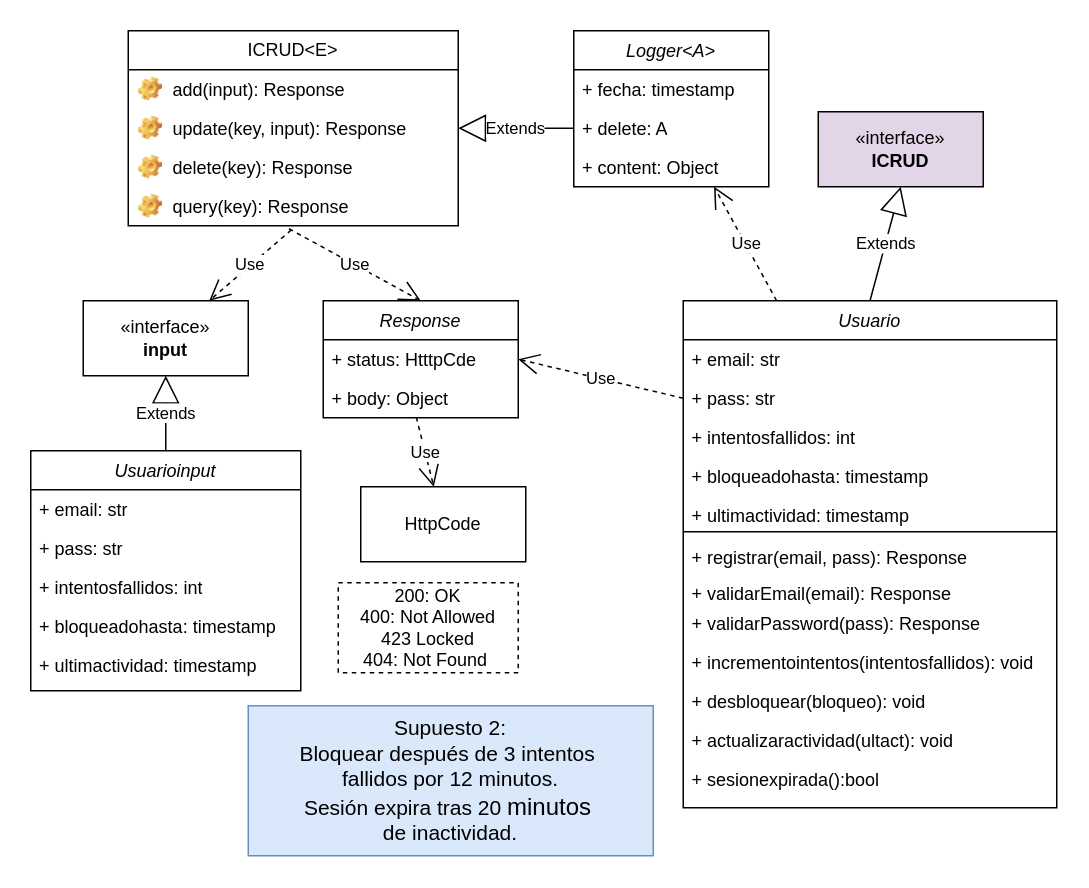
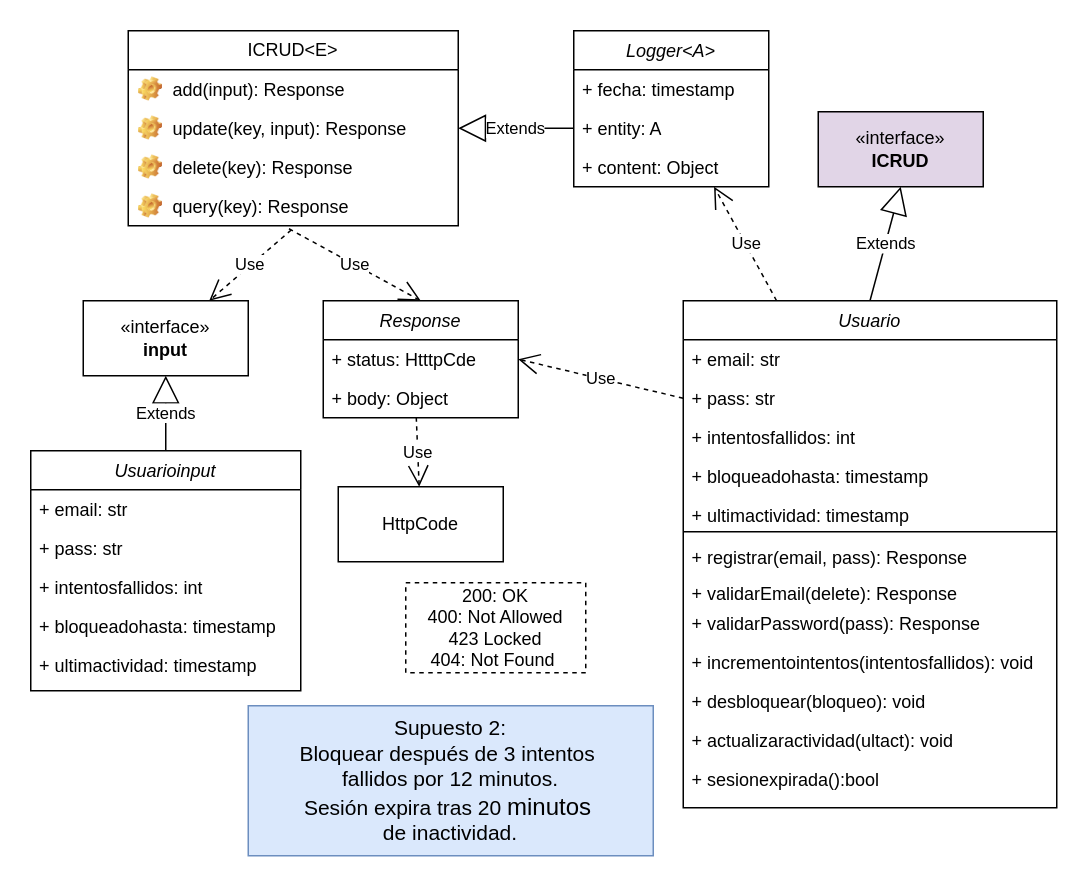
- <mxCell id="43" value="+ delete: A" style="text;strokeColor=none;fillColor=none;align=left;verticalAlign=top;spacingLeft=4;spacingRight=4;overflow=hidden;rotatable=0;points=[[0,0.5],[1,0.5]];portConstraint=eastwest;whiteSpace=wrap;html=1;" vertex="1" parent="41"><mxGeometry y="52" width="130" height="26" as="geometry" /></mxCell>
+ <mxCell id="43" value="+ entity: A" style="text;strokeColor=none;fillColor=none;align=left;verticalAlign=top;spacingLeft=4;spacingRight=4;overflow=hidden;rotatable=0;points=[[0,0.5],[1,0.5]];portConstraint=eastwest;whiteSpace=wrap;html=1;" vertex="1" parent="41"><mxGeometry y="52" width="130" height="26" as="geometry" /></mxCell>
- <mxCell id="34" value="HttpCode" style="html=1;whiteSpace=wrap;" vertex="1" parent="1"><mxGeometry x="240" y="324" width="110" height="50" as="geometry" /></mxCell>
+ <mxCell id="34" value="HttpCode" style="html=1;whiteSpace=wrap;" vertex="1" parent="1"><mxGeometry x="225" y="324" width="110" height="50" as="geometry" /></mxCell>
- <mxCell id="10" value="&lt;div&gt;+ validarEmail(email): Response&lt;/div&gt;&lt;div&gt;&lt;br&gt;&lt;/div&gt;" style="text;strokeColor=none;fillColor=none;align=left;verticalAlign=top;spacingLeft=4;spacingRight=4;overflow=hidden;rotatable=0;points=[[0,0.5],[1,0.5]];portConstraint=eastwest;whiteSpace=wrap;html=1;" vertex="1" parent="2"><mxGeometry y="182" width="249" height="20" as="geometry" /></mxCell>
+ <mxCell id="10" value="&lt;div&gt;+ validarEmail(delete): Response&lt;/div&gt;&lt;div&gt;&lt;br&gt;&lt;/div&gt;" style="text;strokeColor=none;fillColor=none;align=left;verticalAlign=top;spacingLeft=4;spacingRight=4;overflow=hidden;rotatable=0;points=[[0,0.5],[1,0.5]];portConstraint=eastwest;whiteSpace=wrap;html=1;" vertex="1" parent="2"><mxGeometry y="182" width="249" height="20" as="geometry" /></mxCell>
- <mxCell id="40" value="200: OK&lt;div&gt;400: Not Allowed&lt;/div&gt;&lt;div&gt;423 Locked&lt;br&gt;&lt;div&gt;404: Not Found&amp;nbsp;&lt;/div&gt;&lt;/div&gt;" style="html=1;whiteSpace=wrap;dashed=1;" vertex="1" parent="1"><mxGeometry x="225" y="388" width="120" height="60" as="geometry" /></mxCell>
+ <mxCell id="40" value="200: OK&lt;div&gt;400: Not Allowed&lt;/div&gt;&lt;div&gt;423 Locked&lt;br&gt;&lt;div&gt;404: Not Found&amp;nbsp;&lt;/div&gt;&lt;/div&gt;" style="html=1;whiteSpace=wrap;dashed=1;" vertex="1" parent="1"><mxGeometry x="270" y="388" width="120" height="60" as="geometry" /></mxCell>
